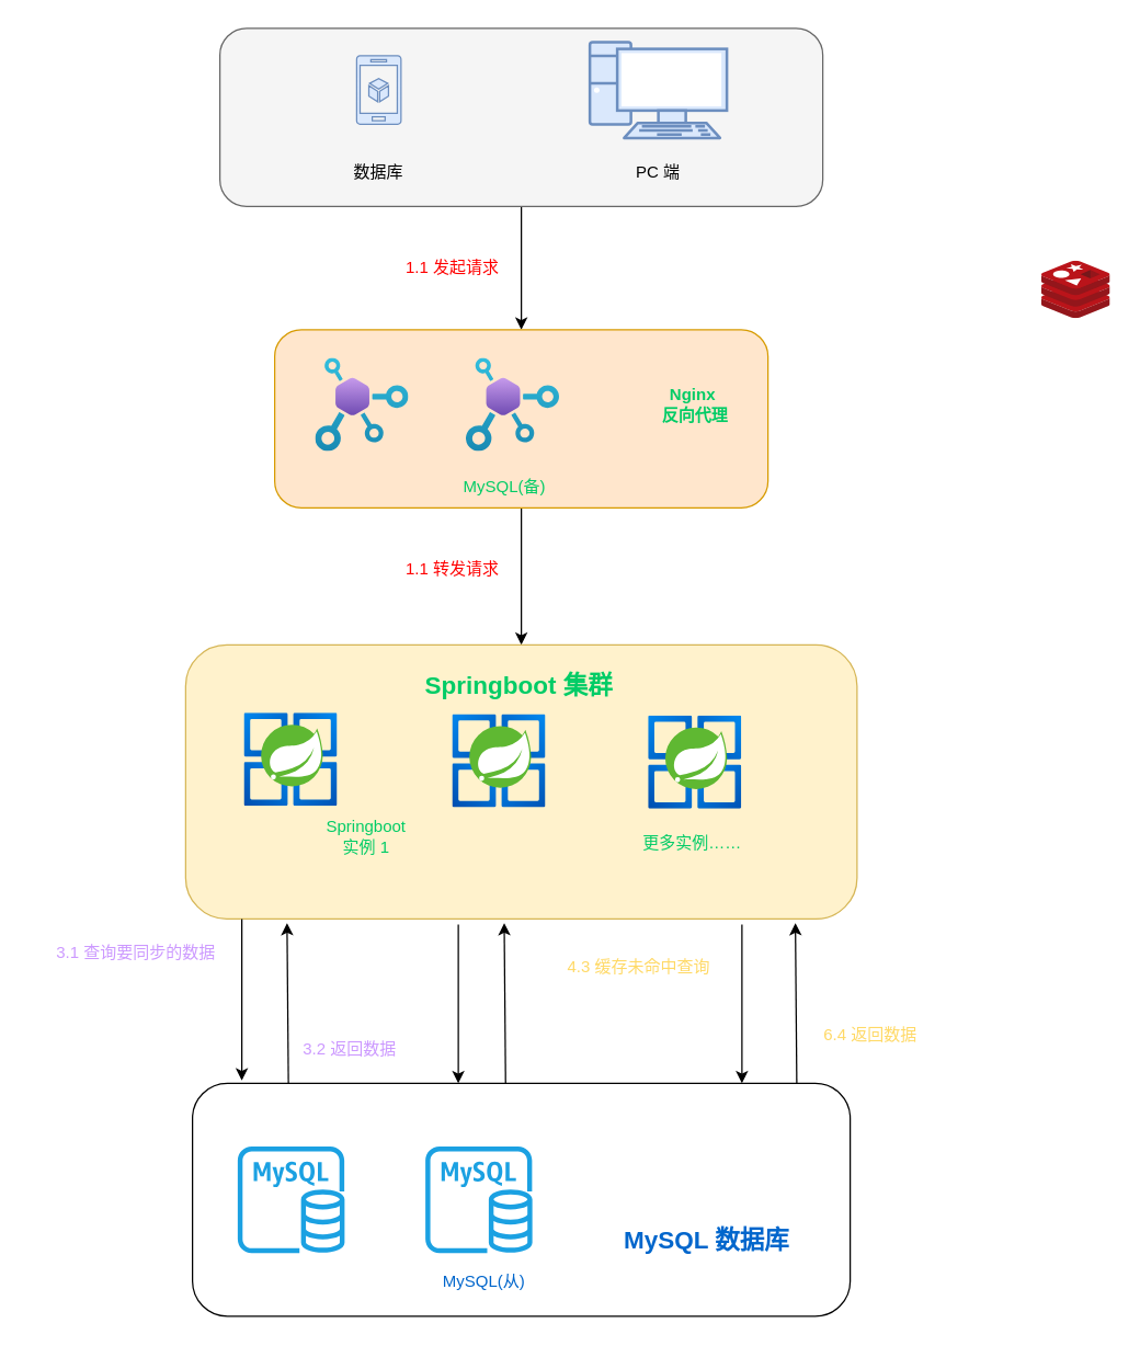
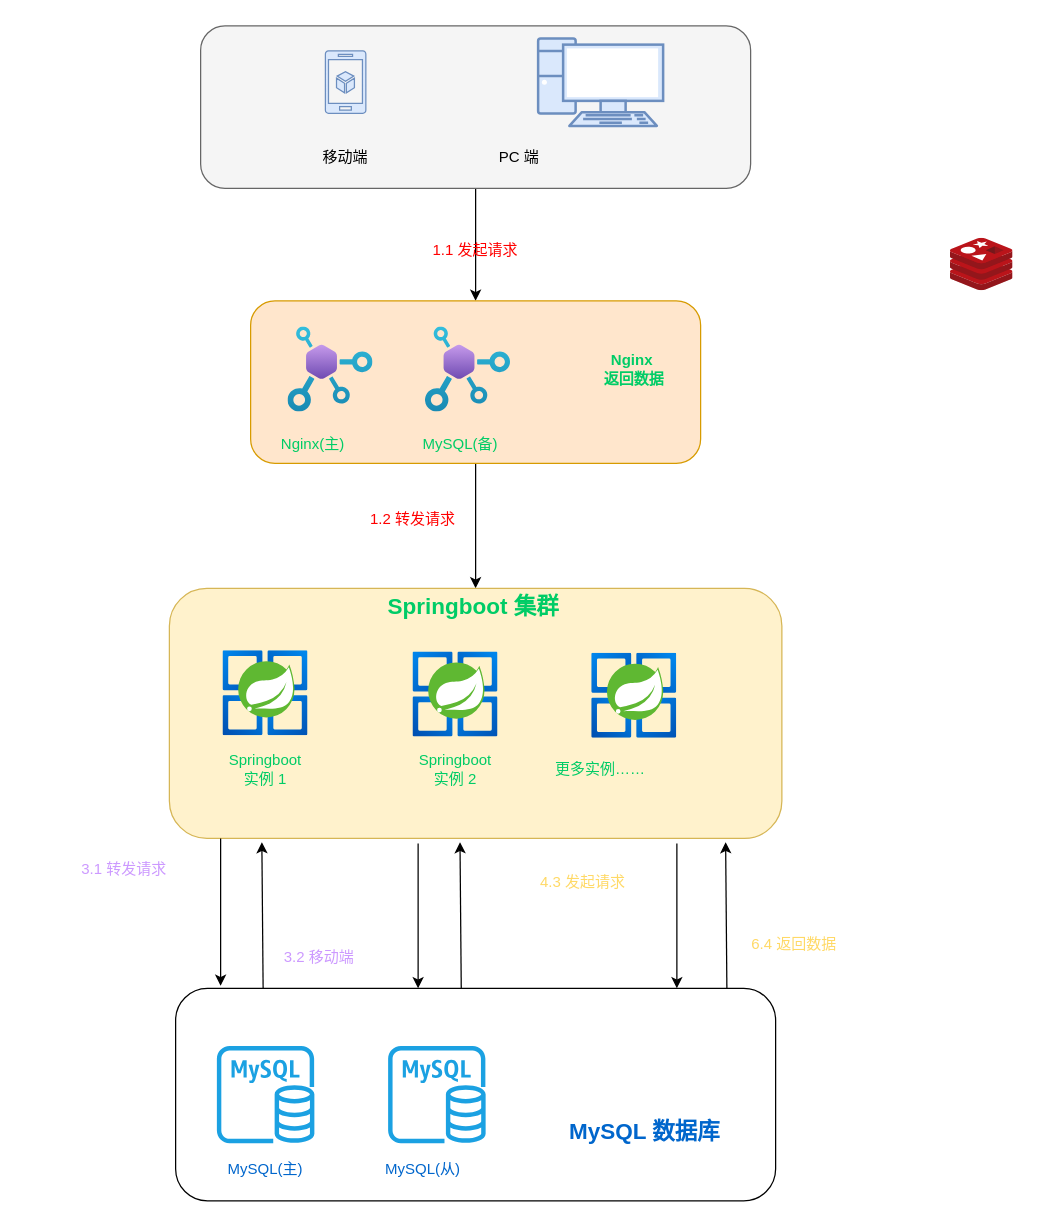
- <mxCell id="8" value="数据库" style="text;html=1;align=center;verticalAlign=middle;whiteSpace=wrap;rounded=0;" parent="1" vertex="1"><mxGeometry x="246" y="110" width="60" height="30" as="geometry" /></mxCell>
+ <mxCell id="8" value="移动端" style="text;html=1;align=center;verticalAlign=middle;whiteSpace=wrap;rounded=0;" parent="1" vertex="1"><mxGeometry x="246" y="110" width="60" height="30" as="geometry" /></mxCell>
- <mxCell id="9" value="PC 端" style="text;html=1;align=center;verticalAlign=middle;whiteSpace=wrap;rounded=0;" parent="1" vertex="1"><mxGeometry x="450" y="110" width="60" height="30" as="geometry" /></mxCell>
+ <mxCell id="9" value="PC 端" style="text;html=1;align=center;verticalAlign=middle;whiteSpace=wrap;rounded=0;" parent="1" vertex="1"><mxGeometry x="385" y="110" width="60" height="30" as="geometry" /></mxCell>
- <mxCell id="14" value="&lt;font style=&quot;color: rgb(255, 0, 0);&quot;&gt;1.1 发起请求&lt;/font&gt;" style="text;html=1;align=center;verticalAlign=middle;whiteSpace=wrap;rounded=0;" parent="1" vertex="1"><mxGeometry x="280" y="180" width="100" height="30" as="geometry" /></mxCell>
+ <mxCell id="14" value="&lt;font style=&quot;color: rgb(255, 0, 0);&quot;&gt;1.1 发起请求&lt;/font&gt;" style="text;html=1;align=center;verticalAlign=middle;whiteSpace=wrap;rounded=0;" parent="1" vertex="1"><mxGeometry x="330" y="185" width="100" height="30" as="geometry" /></mxCell>
- <mxCell id="13" value="&lt;font style=&quot;color: rgb(0, 204, 102);&quot;&gt;Nginx&amp;nbsp;&lt;/font&gt;&lt;div&gt;&lt;font style=&quot;color: rgb(0, 204, 102);&quot;&gt;反向代理&lt;/font&gt;&lt;/div&gt;" style="text;html=1;align=center;verticalAlign=middle;whiteSpace=wrap;rounded=0;fontStyle=1" parent="1" vertex="1"><mxGeometry x="454" y="265" width="106" height="60" as="geometry" /></mxCell>
+ <mxCell id="13" value="&lt;font style=&quot;color: rgb(0, 204, 102);&quot;&gt;Nginx&amp;nbsp;&lt;/font&gt;&lt;div&gt;&lt;font style=&quot;color: rgb(0, 204, 102);&quot;&gt;返回数据&lt;/font&gt;&lt;/div&gt;" style="text;html=1;align=center;verticalAlign=middle;whiteSpace=wrap;rounded=0;fontStyle=1" parent="1" vertex="1"><mxGeometry x="454" y="265" width="106" height="60" as="geometry" /></mxCell>
+ <mxCell id="19" value="Nginx(主)" style="text;html=1;align=center;verticalAlign=middle;whiteSpace=wrap;rounded=0;fontColor=#00CC66;" parent="1" vertex="1"><mxGeometry x="220" y="340" width="60" height="30" as="geometry" /></mxCell>
- <mxCell id="21" value="&lt;font style=&quot;color: rgb(255, 0, 0);&quot;&gt;1.1 转发请求&lt;/font&gt;" style="text;html=1;align=center;verticalAlign=middle;whiteSpace=wrap;rounded=0;" parent="1" vertex="1"><mxGeometry x="280" y="400" width="100" height="30" as="geometry" /></mxCell>
+ <mxCell id="21" value="&lt;font style=&quot;color: rgb(255, 0, 0);&quot;&gt;1.2 转发请求&lt;/font&gt;" style="text;html=1;align=center;verticalAlign=middle;whiteSpace=wrap;rounded=0;" parent="1" vertex="1"><mxGeometry x="280" y="400" width="100" height="30" as="geometry" /></mxCell>
- <mxCell id="22" value="&lt;font style=&quot;color: rgb(0, 204, 102); font-size: 18px;&quot;&gt;&lt;b style=&quot;&quot;&gt;Springboot 集群&lt;/b&gt;&lt;/font&gt;" style="text;html=1;align=center;verticalAlign=middle;whiteSpace=wrap;rounded=0;" parent="1" vertex="1"><mxGeometry x="306" y="485" width="145" height="30" as="geometry" /></mxCell>
+ <mxCell id="22" value="&lt;font style=&quot;color: rgb(0, 204, 102); font-size: 18px;&quot;&gt;&lt;b style=&quot;&quot;&gt;Springboot 集群&lt;/b&gt;&lt;/font&gt;" style="text;html=1;align=center;verticalAlign=middle;whiteSpace=wrap;rounded=0;" parent="1" vertex="1"><mxGeometry x="306" y="470" width="145" height="30" as="geometry" /></mxCell>
- <mxCell id="23" value="Springboot 实例 1" style="text;html=1;align=center;verticalAlign=middle;whiteSpace=wrap;rounded=0;fontColor=#00CC66;" parent="1" vertex="1"><mxGeometry x="237" y="595" width="60" height="30" as="geometry" /></mxCell>
+ <mxCell id="23" value="Springboot 实例 1" style="text;html=1;align=center;verticalAlign=middle;whiteSpace=wrap;rounded=0;fontColor=#00CC66;" parent="1" vertex="1"><mxGeometry x="182" y="600" width="60" height="30" as="geometry" /></mxCell>
+ <mxCell id="24" value="Springboot 实例 2" style="text;html=1;align=center;verticalAlign=middle;whiteSpace=wrap;rounded=0;fontColor=#00CC66;" parent="1" vertex="1"><mxGeometry x="334" y="600" width="60" height="30" as="geometry" /></mxCell>
- <mxCell id="26" value="更多实例……" style="text;html=1;align=center;verticalAlign=middle;whiteSpace=wrap;rounded=0;fontColor=#00CC66;" parent="1" vertex="1"><mxGeometry x="450" y="600" width="110" height="30" as="geometry" /></mxCell>
+ <mxCell id="26" value="更多实例……" style="text;html=1;align=center;verticalAlign=middle;whiteSpace=wrap;rounded=0;fontColor=#00CC66;" parent="1" vertex="1"><mxGeometry x="425" y="600" width="110" height="30" as="geometry" /></mxCell>
- <mxCell id="38" value="3.1 查询要同步的数据" style="text;html=1;align=center;verticalAlign=middle;whiteSpace=wrap;rounded=0;fontColor=#CC99FF;" vertex="1" parent="1"><mxGeometry y="680" width="158" height="30" as="geometry" x="20" /></mxCell>
+ <mxCell id="38" value="3.1 转发请求" style="text;html=1;align=center;verticalAlign=middle;whiteSpace=wrap;rounded=0;fontColor=#CC99FF;" vertex="1" parent="1"><mxGeometry y="680" width="158" height="30" as="geometry" x="20" /></mxCell>
- <mxCell id="40" value="4.3 缓存未命中查询" style="text;html=1;align=center;verticalAlign=middle;whiteSpace=wrap;rounded=0;fontColor=#FFD966;" vertex="1" parent="1"><mxGeometry x="391" y="690" width="150" height="30" as="geometry" /></mxCell>
+ <mxCell id="40" value="4.3 发起请求" style="text;html=1;align=center;verticalAlign=middle;whiteSpace=wrap;rounded=0;fontColor=#FFD966;" vertex="1" parent="1"><mxGeometry x="391" y="690" width="150" height="30" as="geometry" /></mxCell>
- <mxCell id="39" value="3.2 返回数据" style="text;html=1;align=center;verticalAlign=middle;whiteSpace=wrap;rounded=0;fontColor=#CC99FF;" vertex="1" parent="1"><mxGeometry x="176" y="750" width="158" height="30" as="geometry" /></mxCell>
+ <mxCell id="39" value="3.2 移动端" style="text;html=1;align=center;verticalAlign=middle;whiteSpace=wrap;rounded=0;fontColor=#CC99FF;" vertex="1" parent="1"><mxGeometry x="176" y="750" width="158" height="30" as="geometry" /></mxCell>
+ <mxCell id="30" value="MySQL(主)" style="text;html=1;align=center;verticalAlign=middle;whiteSpace=wrap;rounded=0;fontColor=#0066CC;" vertex="1" parent="1"><mxGeometry x="167" y="920" width="90" height="30" as="geometry" /></mxCell>
- <mxCell id="31" value="MySQL(从)" style="text;html=1;align=center;verticalAlign=middle;whiteSpace=wrap;rounded=0;fontColor=#0066CC;" vertex="1" parent="1"><mxGeometry x="308" y="920" width="90" height="30" as="geometry" /></mxCell>
+ <mxCell id="31" value="MySQL(从)" style="text;html=1;align=center;verticalAlign=middle;whiteSpace=wrap;rounded=0;fontColor=#0066CC;" vertex="1" parent="1"><mxGeometry x="293" y="920" width="90" height="30" as="geometry" /></mxCell>
